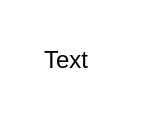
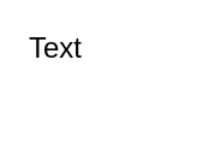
- <mxCell id="2" value="Text" style="text;html=1;resizable=0;points=[];autosize=1;align=left;verticalAlign=top;spacingTop=-4;" vertex="1" parent="1"><mxGeometry x="20" y="20" width="40" height="20" as="geometry" /></mxCell>
+ <mxCell id="2" value="Text" style="text;html=1;resizable=0;points=[];autosize=1;align=left;verticalAlign=top;spacingTop=-4;" vertex="1" parent="1"><mxGeometry x="10" y="10" width="40" height="20" as="geometry" /></mxCell>
